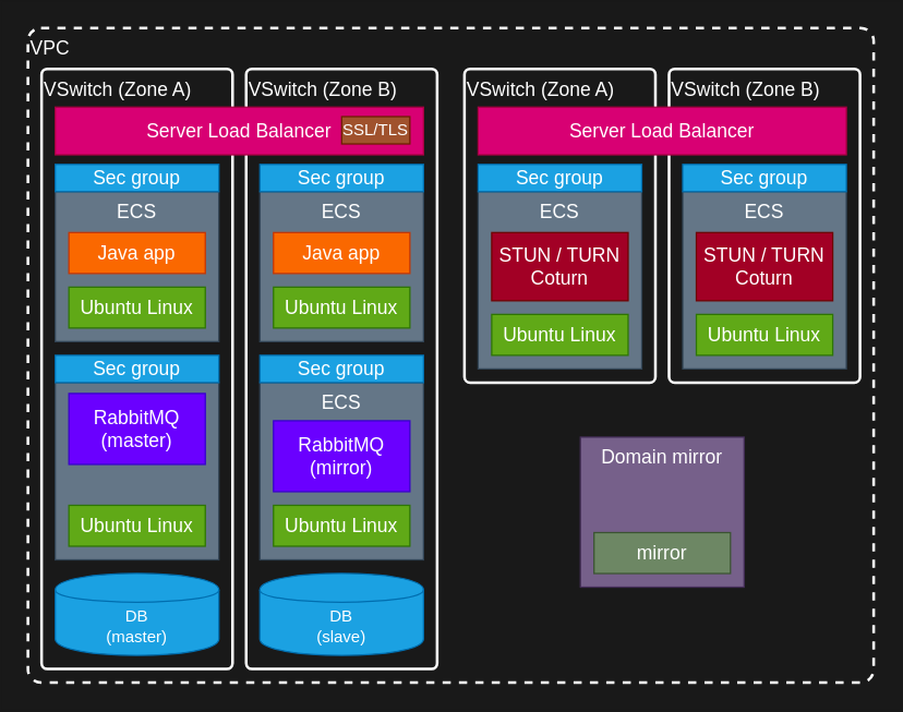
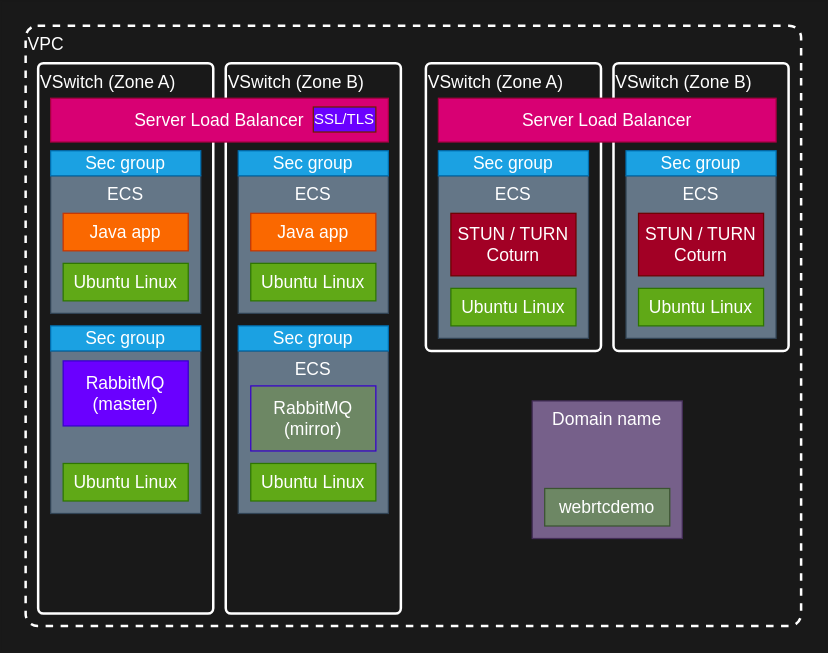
- <mxCell id="28" value="SSL/TLS" style="rounded=0;whiteSpace=wrap;html=1;fillColor=#a0522d;strokeColor=#6D1F00;fontColor=#ffffff;" vertex="1" parent="1"><mxGeometry x="250" y="85" width="50" height="20" as="geometry" /></mxCell>
+ <mxCell id="28" value="SSL/TLS" style="rounded=0;whiteSpace=wrap;html=1;fillColor=#6a00ff;strokeColor=#6D1F00;fontColor=#ffffff;" vertex="1" parent="1"><mxGeometry x="250" y="85" width="50" height="20" as="geometry" /></mxCell>
- <mxCell id="25" value="RabbitMQ&lt;br&gt;(mirror)" style="rounded=0;whiteSpace=wrap;html=1;strokeColor=#3700CC;strokeWidth=1;fillColor=#6a00ff;fontSize=14;fontColor=#ffffff;" vertex="1" parent="1"><mxGeometry x="200" y="308" width="100" height="52" as="geometry" /></mxCell>
+ <mxCell id="25" value="RabbitMQ&lt;br&gt;(mirror)" style="rounded=0;whiteSpace=wrap;html=1;strokeColor=#3700CC;strokeWidth=1;fillColor=#6d8764;fontSize=14;fontColor=#ffffff;" vertex="1" parent="1"><mxGeometry x="200" y="308" width="100" height="52" as="geometry" /></mxCell>
- <mxCell id="13" value="Domain mirror" style="rounded=0;whiteSpace=wrap;html=1;strokeColor=#432D57;strokeWidth=1;fillColor=#76608a;fontSize=14;fontColor=#ffffff;verticalAlign=top;" vertex="1" parent="1"><mxGeometry x="425" y="320" width="120" height="110" as="geometry" /></mxCell>
+ <mxCell id="13" value="Domain name" style="rounded=0;whiteSpace=wrap;html=1;strokeColor=#432D57;strokeWidth=1;fillColor=#76608a;fontSize=14;fontColor=#ffffff;verticalAlign=top;" vertex="1" parent="1"><mxGeometry x="425" y="320" width="120" height="110" as="geometry" /></mxCell>
- <mxCell id="14" value="mirror" style="rounded=0;whiteSpace=wrap;html=1;strokeColor=#3A5431;strokeWidth=1;fillColor=#6d8764;fontSize=14;fontColor=#ffffff;" vertex="1" parent="1"><mxGeometry x="435" y="390" width="100" height="30" as="geometry" /></mxCell>
+ <mxCell id="14" value="webrtcdemo" style="rounded=0;whiteSpace=wrap;html=1;strokeColor=#3A5431;strokeWidth=1;fillColor=#6d8764;fontSize=14;fontColor=#ffffff;" vertex="1" parent="1"><mxGeometry x="435" y="390" width="100" height="30" as="geometry" /></mxCell>
- <mxCell id="29" value="DB&lt;br&gt;(master)" style="shape=cylinder;whiteSpace=wrap;html=1;boundedLbl=1;backgroundOutline=1;fillColor=#1ba1e2;strokeColor=#006EAF;fontColor=#ffffff;" vertex="1" parent="1"><mxGeometry x="40" y="420" width="120" height="60" as="geometry" /></mxCell>
- <mxCell id="30" value="DB&lt;br&gt;(slave)" style="shape=cylinder;whiteSpace=wrap;html=1;boundedLbl=1;backgroundOutline=1;fillColor=#1ba1e2;strokeColor=#006EAF;fontColor=#ffffff;" vertex="1" parent="1"><mxGeometry x="190" y="420" width="120" height="60" as="geometry" /></mxCell>
